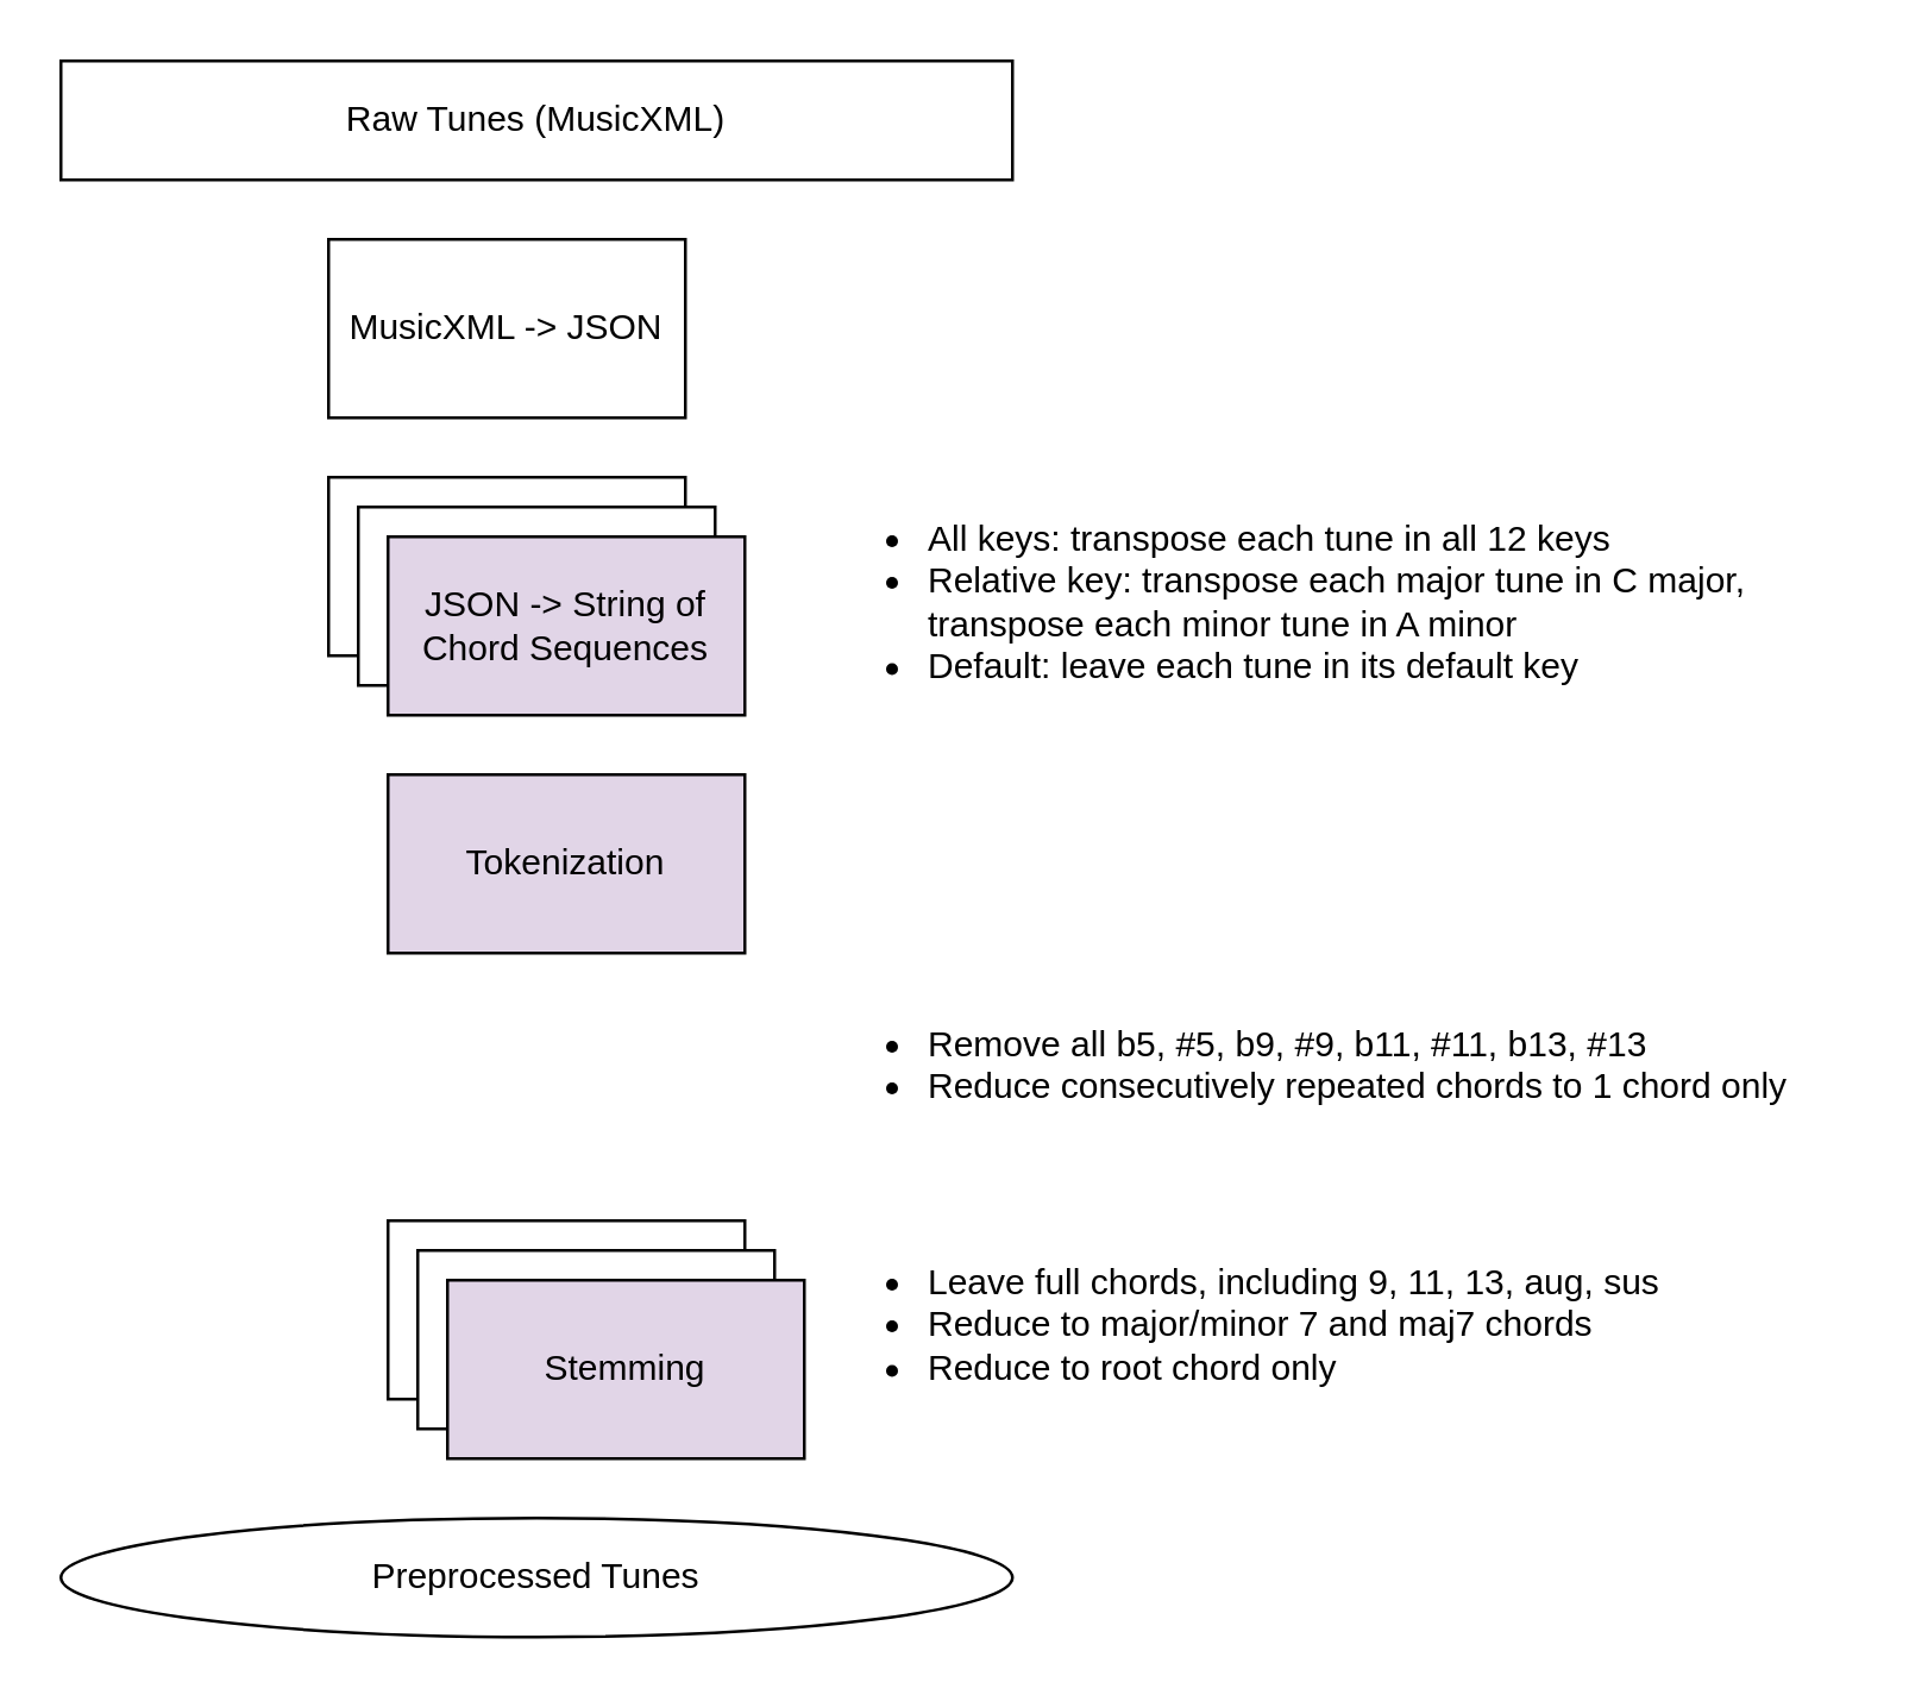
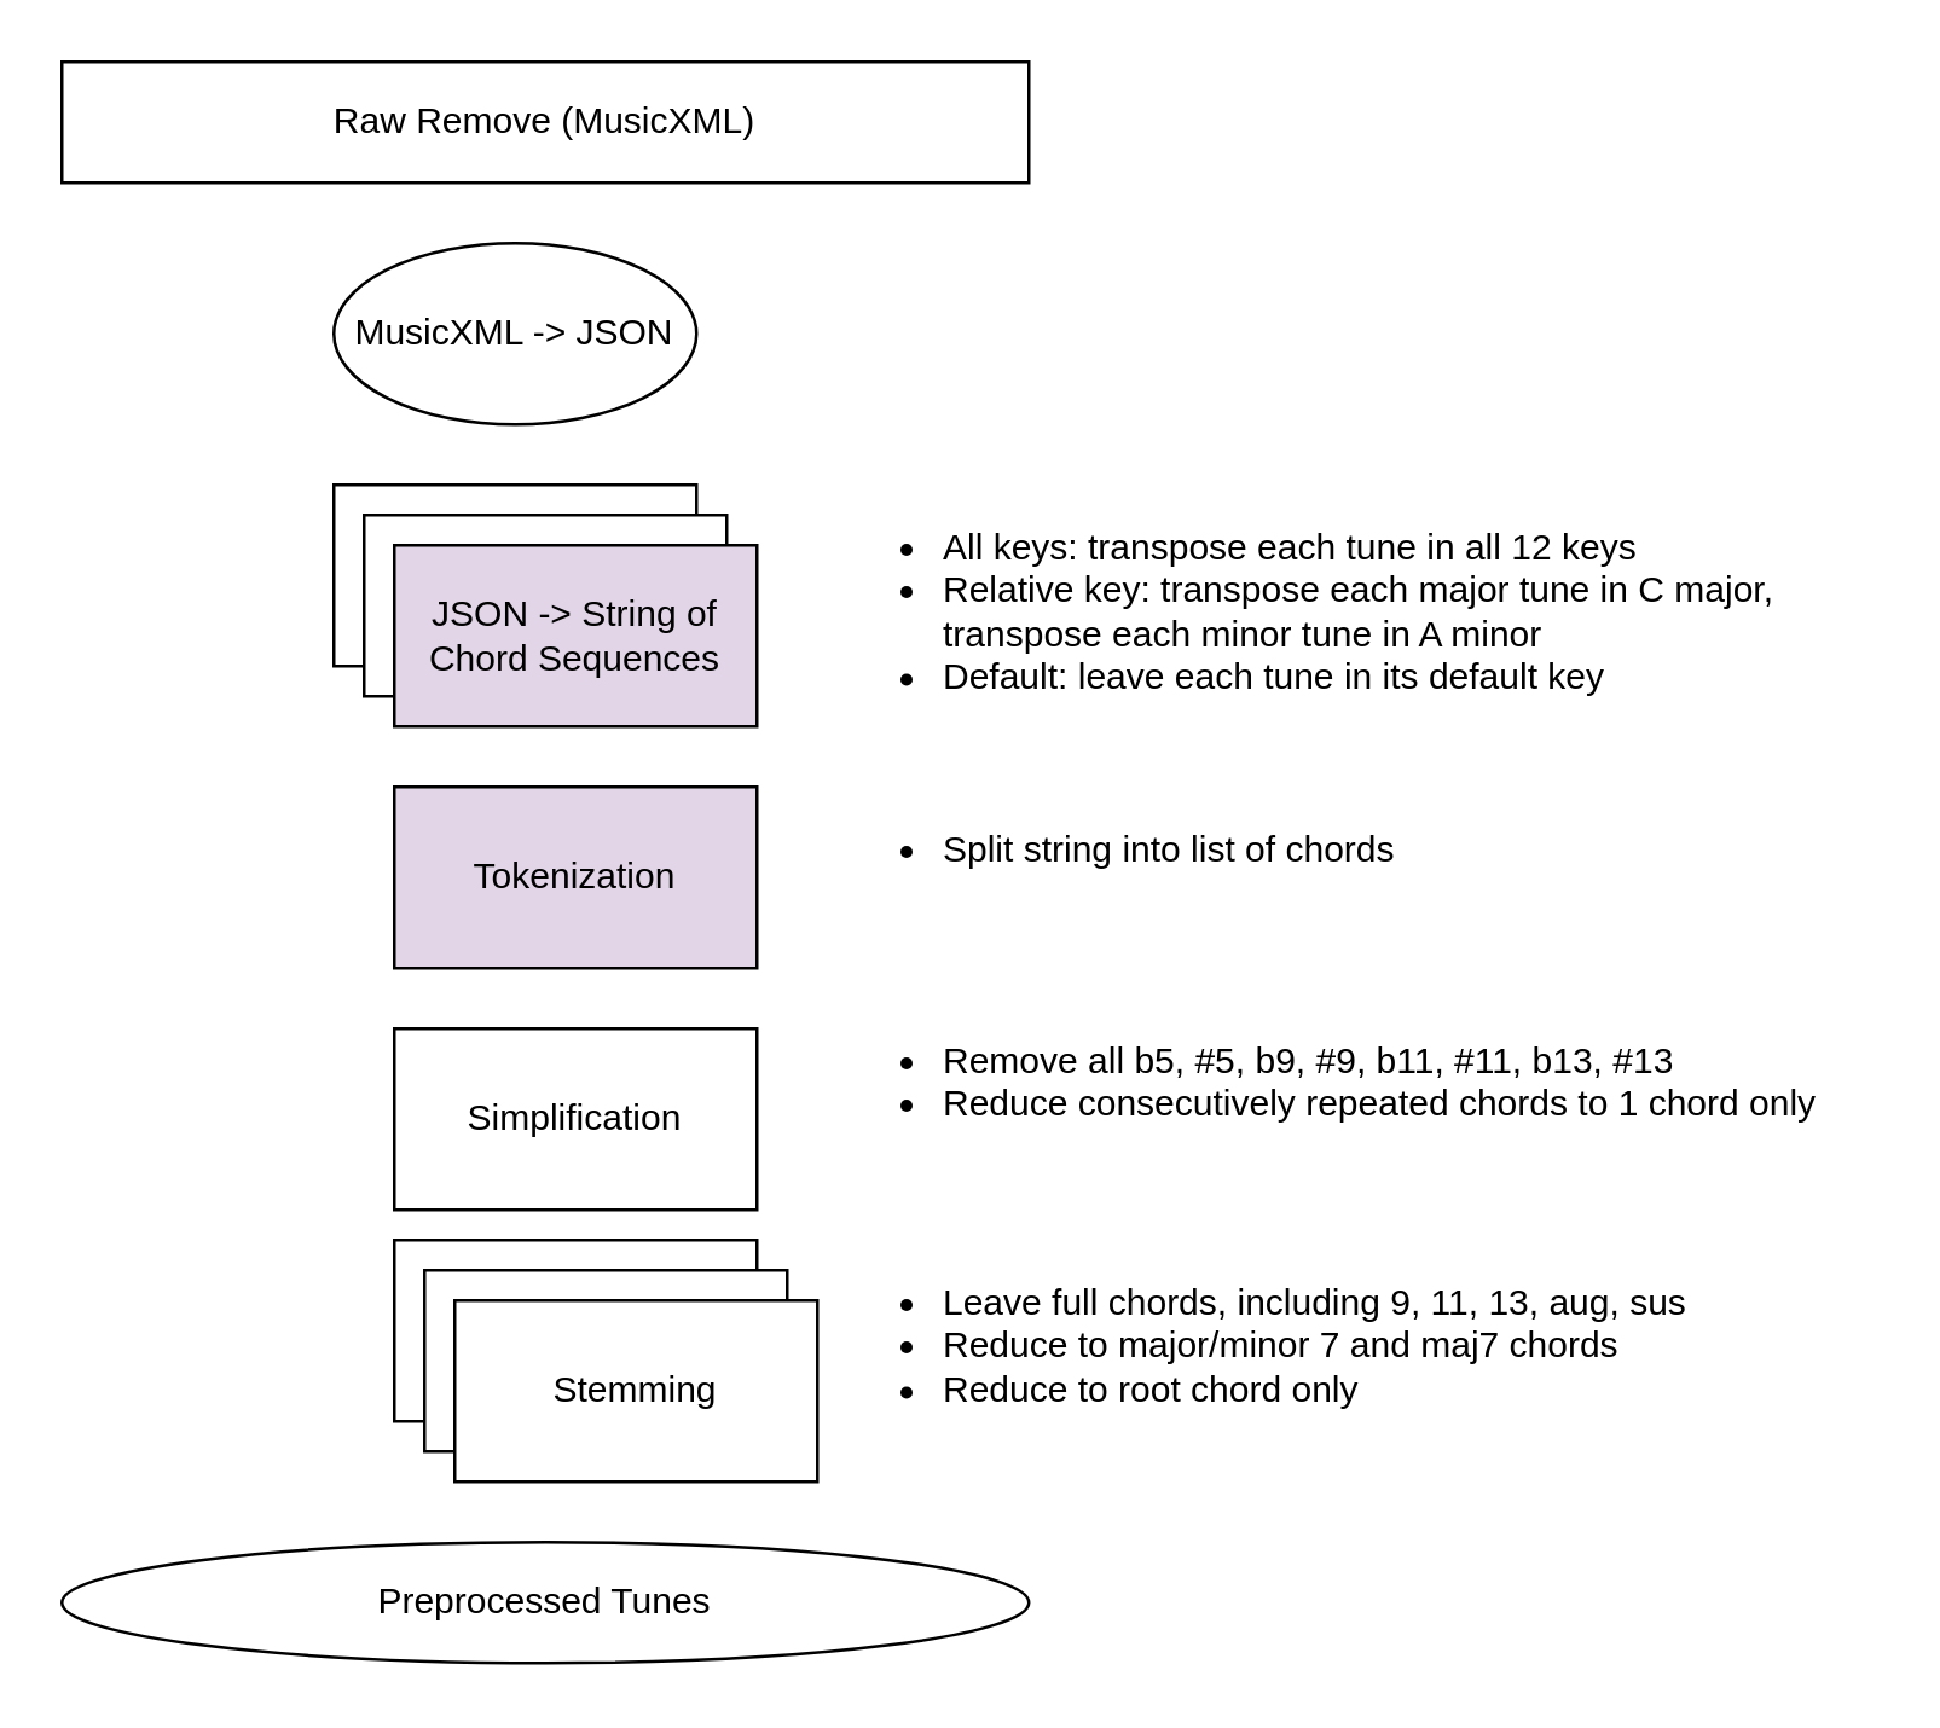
- <mxCell id="2" value="&lt;div&gt;Raw Tunes (MusicXML)&lt;br&gt;&lt;/div&gt;" style="rounded=0;whiteSpace=wrap;html=1;fontFamily=Helvetica;" vertex="1" parent="1"><mxGeometry x="20" y="20" width="320" height="40" as="geometry" /></mxCell>
+ <mxCell id="2" value="&lt;div&gt;Raw Remove (MusicXML)&lt;br&gt;&lt;/div&gt;" style="rounded=0;whiteSpace=wrap;html=1;fontFamily=Helvetica;" vertex="1" parent="1"><mxGeometry x="20" y="20" width="320" height="40" as="geometry" /></mxCell>
- <mxCell id="7" value="MusicXML -&amp;gt; JSON" style="rounded=0;whiteSpace=wrap;html=1;fontFamily=Helvetica;" vertex="1" parent="1"><mxGeometry x="110" y="80" width="120" height="60" as="geometry" /></mxCell>
+ <mxCell id="7" value="MusicXML -&amp;gt; JSON" style="ellipse;whiteSpace=wrap;html=1;fontFamily=Helvetica;" vertex="1" parent="1"><mxGeometry x="110" y="80" width="120" height="60" as="geometry" /></mxCell>
+ <mxCell id="16" value="&lt;div align=&quot;left&quot;&gt;&lt;ul&gt;&lt;li&gt;Split string into list of chords&lt;br&gt;&lt;/li&gt;&lt;/ul&gt;&lt;/div&gt;" style="text;html=1;strokeColor=none;fillColor=none;align=left;verticalAlign=top;whiteSpace=wrap;rounded=0;fontFamily=Helvetica;" vertex="1" parent="1"><mxGeometry x="270" y="255" width="350" height="65" as="geometry" /></mxCell>
+ <mxCell id="5" value="&lt;div&gt;Simplification&lt;/div&gt;" style="rounded=0;whiteSpace=wrap;html=1;fontFamily=Helvetica;" vertex="1" parent="1"><mxGeometry x="130" y="340" width="120" height="60" as="geometry" /></mxCell>
- <mxCell id="12" value="Stemming" style="rounded=0;whiteSpace=wrap;html=1;fontFamily=Helvetica;fillColor=#e1d5e7;" vertex="1" parent="1"><mxGeometry x="150" y="430" width="120" height="60" as="geometry" /></mxCell>
+ <mxCell id="12" value="Stemming" style="rounded=0;whiteSpace=wrap;html=1;fontFamily=Helvetica;" vertex="1" parent="1"><mxGeometry x="150" y="430" width="120" height="60" as="geometry" /></mxCell>
